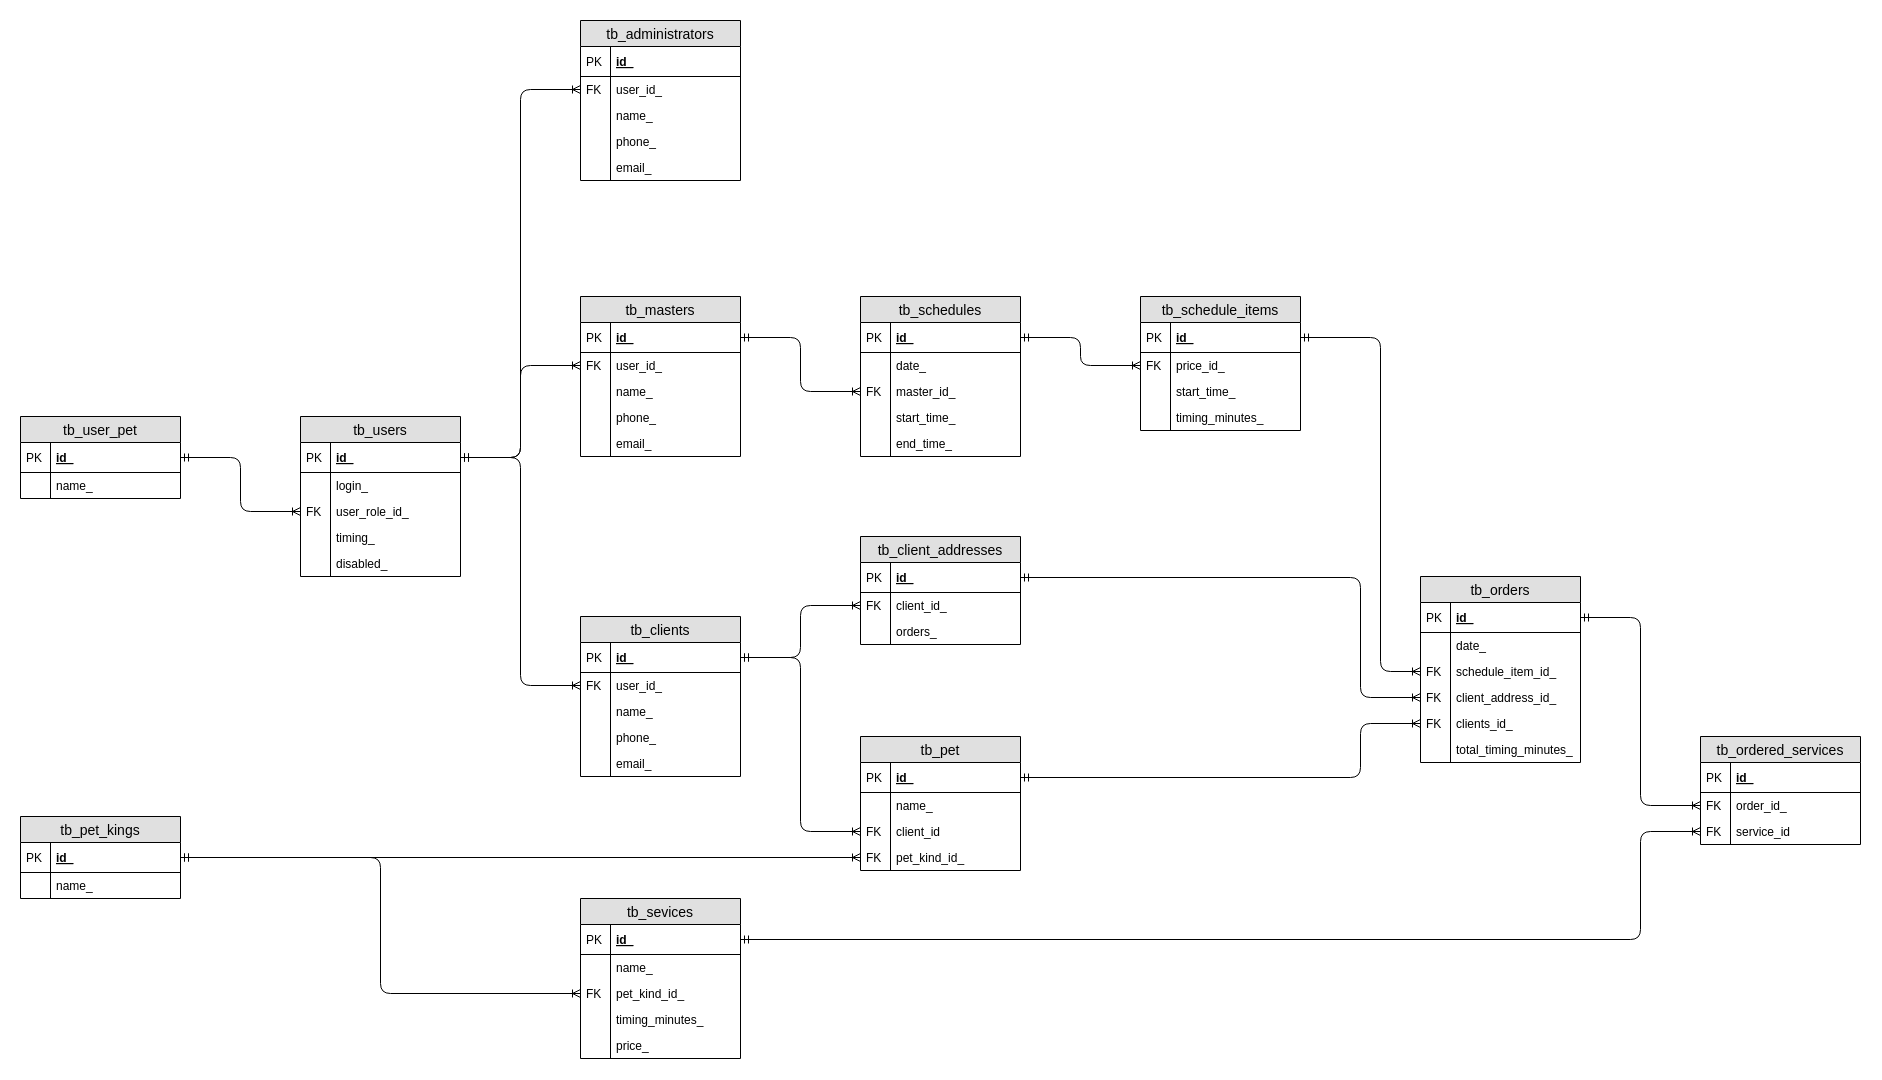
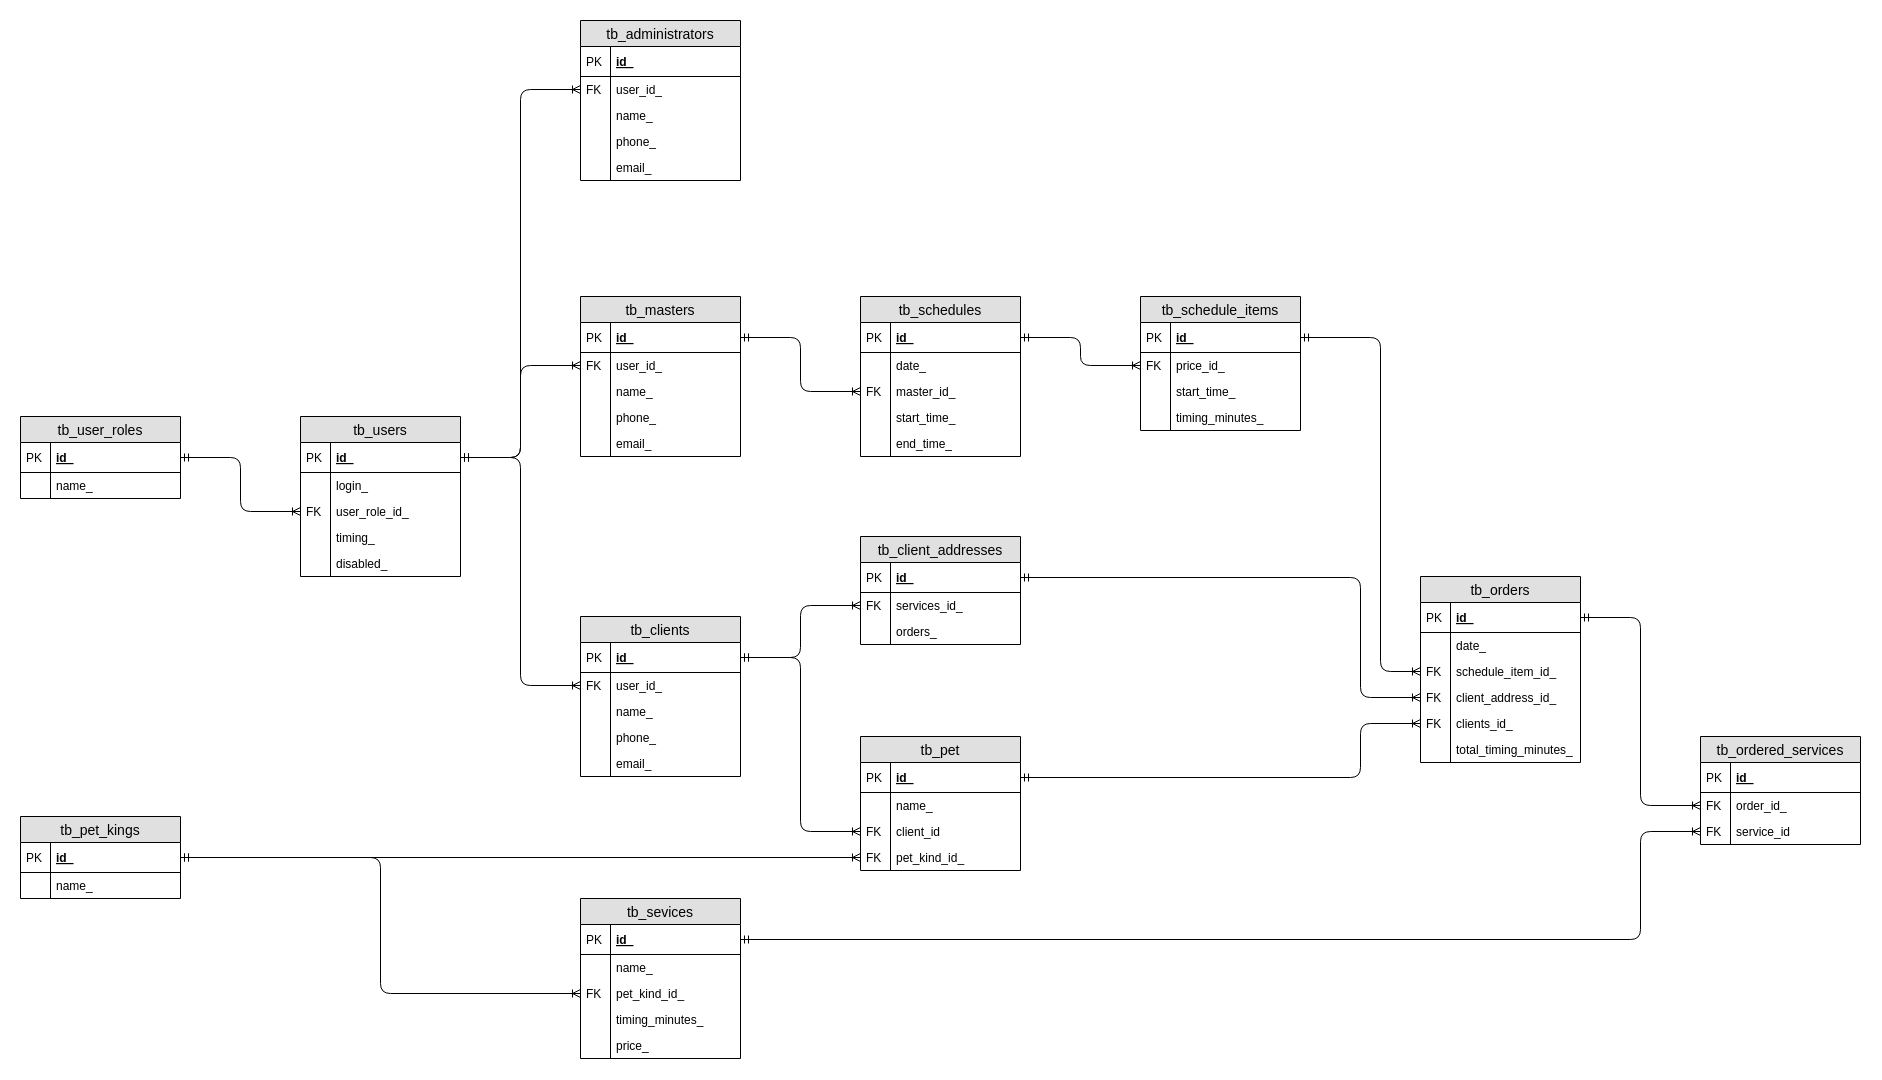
- <mxCell id="2" value="tb_user_pet" style="swimlane;fontStyle=0;childLayout=stackLayout;horizontal=1;startSize=26;fillColor=#e0e0e0;horizontalStack=0;resizeParent=1;resizeParentMax=0;resizeLast=0;collapsible=1;marginBottom=0;swimlaneFillColor=#ffffff;align=center;fontSize=14;" parent="1" vertex="1"><mxGeometry x="20" y="416" width="160" height="82" as="geometry" /></mxCell>
+ <mxCell id="2" value="tb_user_roles" style="swimlane;fontStyle=0;childLayout=stackLayout;horizontal=1;startSize=26;fillColor=#e0e0e0;horizontalStack=0;resizeParent=1;resizeParentMax=0;resizeLast=0;collapsible=1;marginBottom=0;swimlaneFillColor=#ffffff;align=center;fontSize=14;" parent="1" vertex="1"><mxGeometry x="20" y="416" width="160" height="82" as="geometry" /></mxCell>
- <mxCell id="37" value="client_id_" style="shape=partialRectangle;top=0;left=0;right=0;bottom=0;align=left;verticalAlign=top;fillColor=none;spacingLeft=34;spacingRight=4;overflow=hidden;rotatable=0;points=[[0,0.5],[1,0.5]];portConstraint=eastwest;dropTarget=0;fontSize=12;" parent="34" vertex="1"><mxGeometry y="56" width="160" height="26" as="geometry" /></mxCell>
+ <mxCell id="37" value="services_id_" style="shape=partialRectangle;top=0;left=0;right=0;bottom=0;align=left;verticalAlign=top;fillColor=none;spacingLeft=34;spacingRight=4;overflow=hidden;rotatable=0;points=[[0,0.5],[1,0.5]];portConstraint=eastwest;dropTarget=0;fontSize=12;" parent="34" vertex="1"><mxGeometry y="56" width="160" height="26" as="geometry" /></mxCell>
